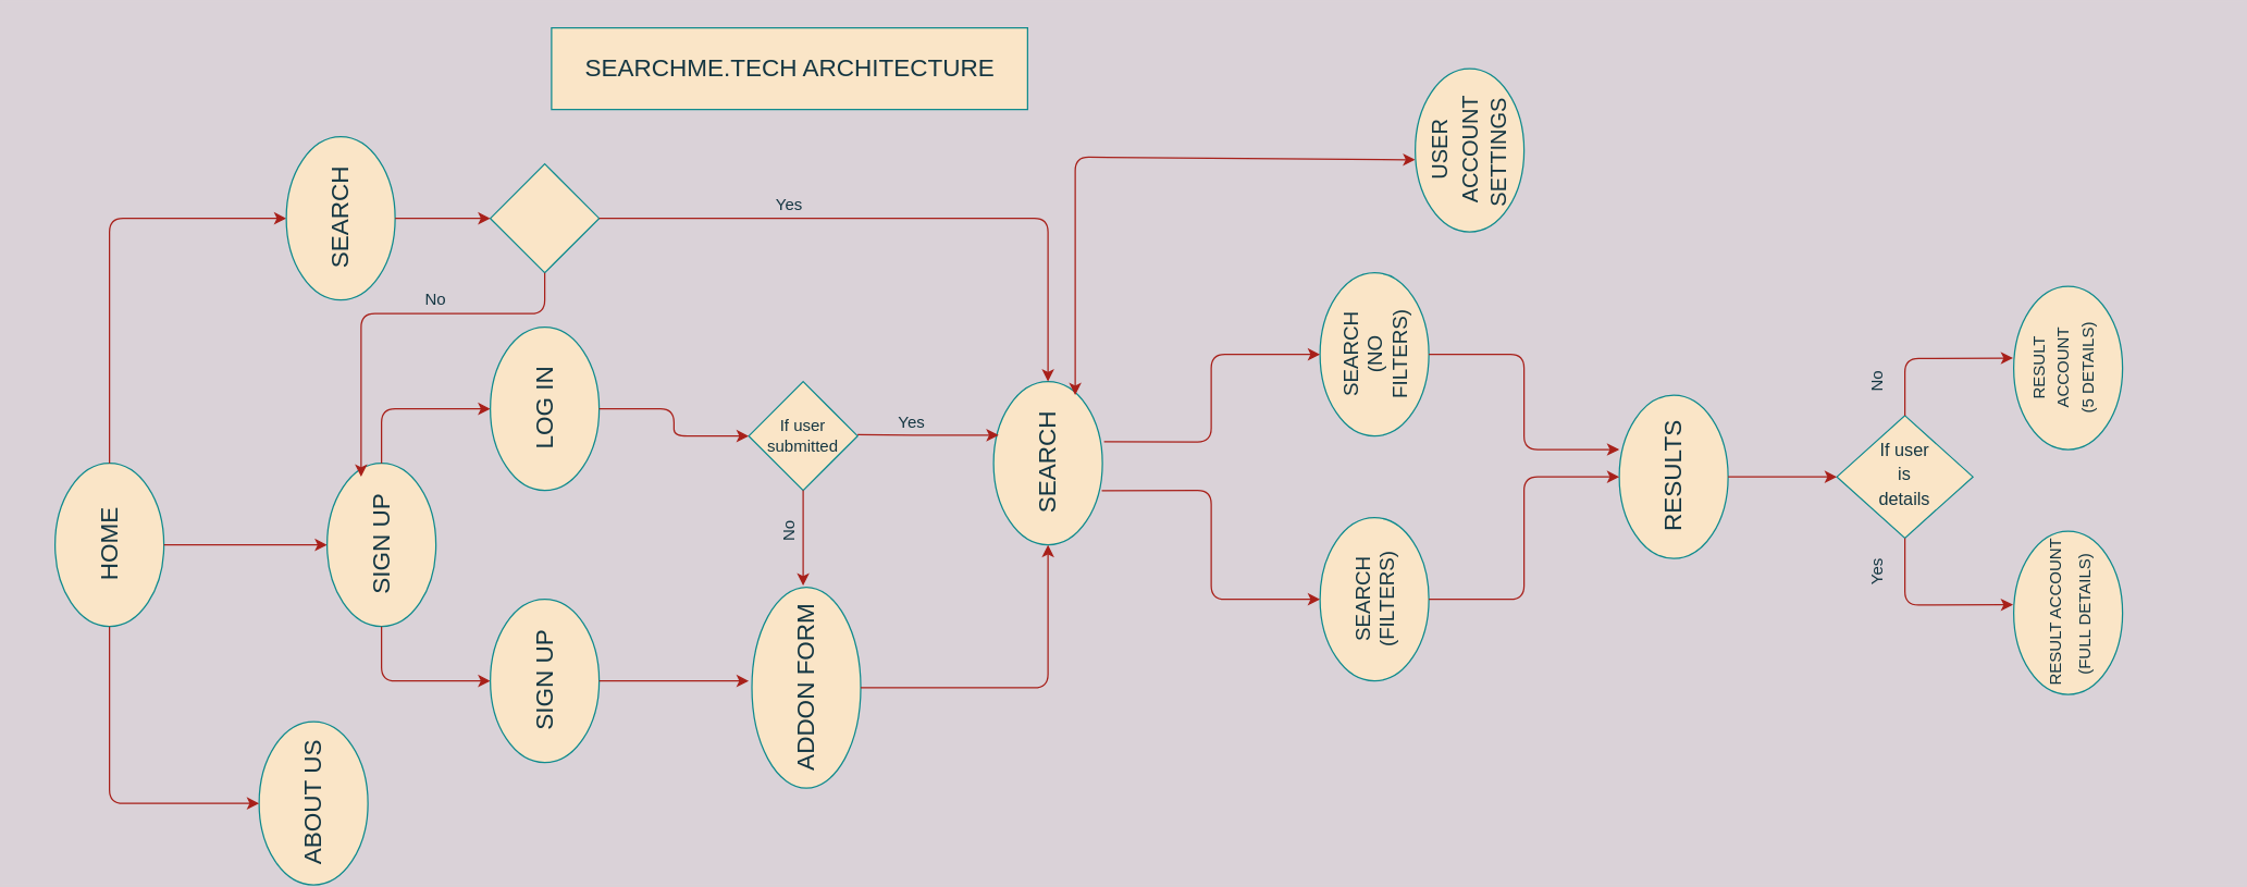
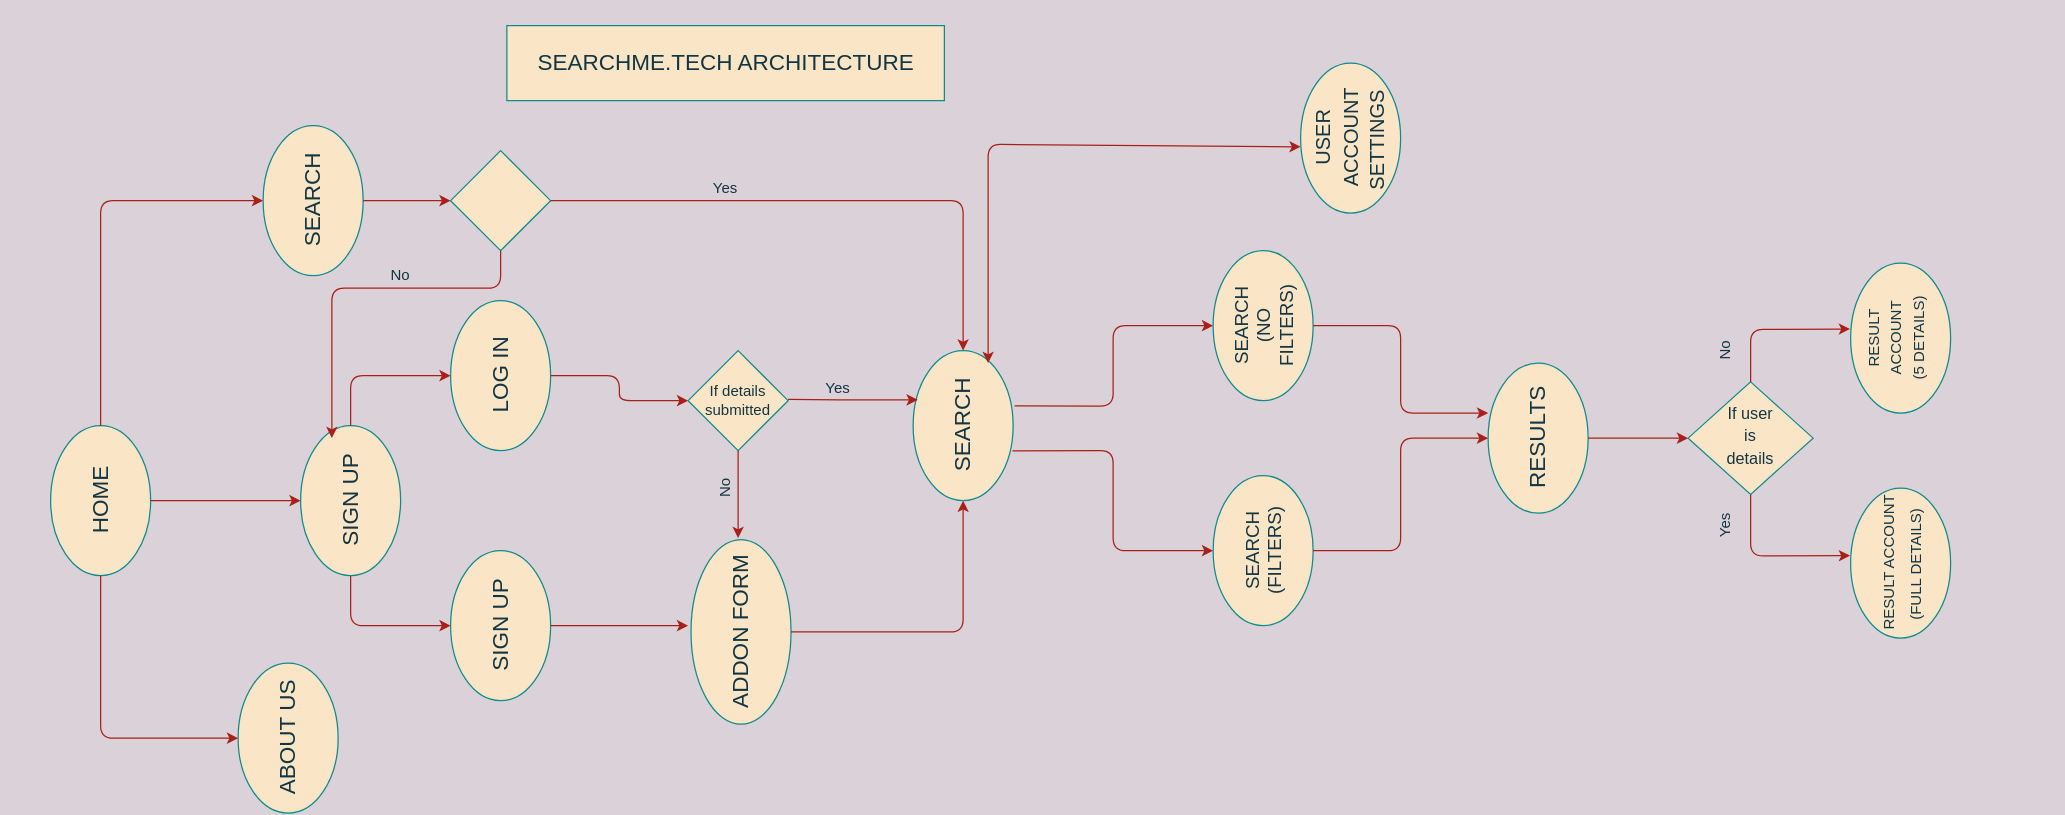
- <mxCell id="46" value="If user submitted" style="text;html=1;strokeColor=none;fillColor=none;align=center;verticalAlign=middle;whiteSpace=wrap;rounded=0;fontColor=#143642;" vertex="1" parent="44"><mxGeometry x="20" y="30" width="40" height="20" as="geometry" /></mxCell>
+ <mxCell id="46" value="If details submitted" style="text;html=1;strokeColor=none;fillColor=none;align=center;verticalAlign=middle;whiteSpace=wrap;rounded=0;fontColor=#143642;" vertex="1" parent="44"><mxGeometry x="20" y="30" width="40" height="20" as="geometry" /></mxCell>
